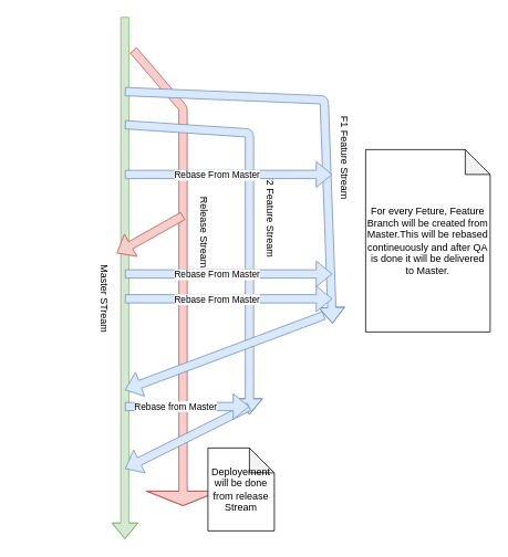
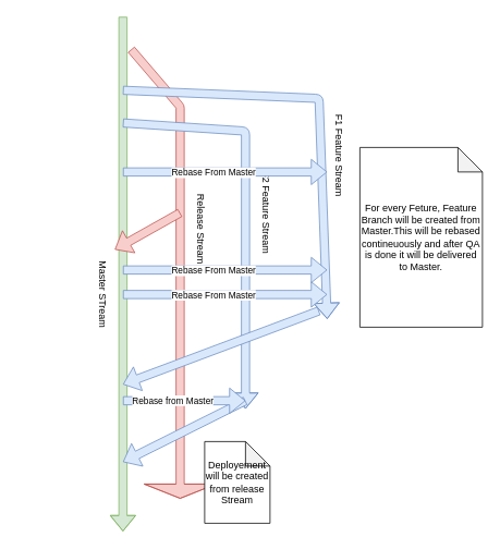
- <mxCell id="13" value="Deployement will be done from release Stream" style="shape=note;whiteSpace=wrap;html=1;backgroundOutline=1;darkOpacity=0.05;" vertex="1" parent="1"><mxGeometry x="250" y="540" width="80" height="100" as="geometry" /></mxCell>
+ <mxCell id="13" value="Deployement will be created from release Stream" style="shape=note;whiteSpace=wrap;html=1;backgroundOutline=1;darkOpacity=0.05;" vertex="1" parent="1"><mxGeometry x="250" y="540" width="80" height="100" as="geometry" /></mxCell>
